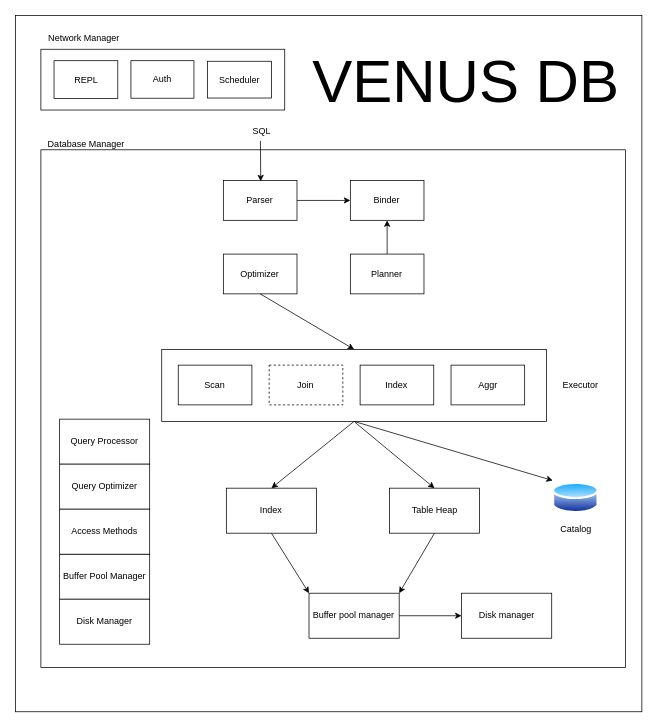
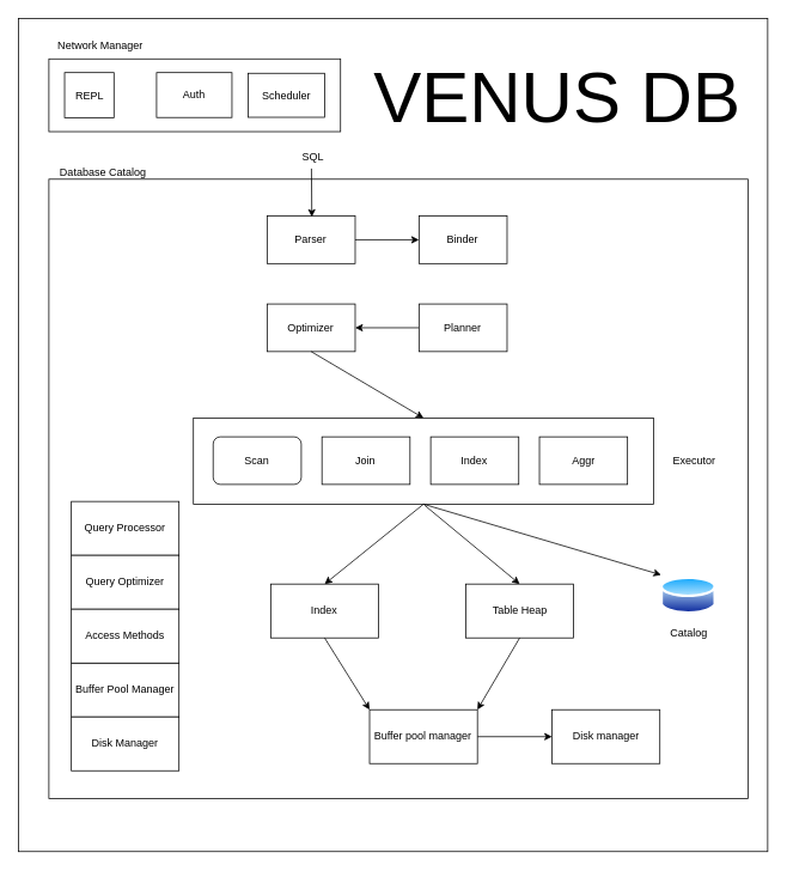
- <mxCell id="12" value="REPL" style="rounded=0;whiteSpace=wrap;html=1;labelBackgroundColor=none;" vertex="1" parent="1"><mxGeometry x="71.5" y="80.25" width="85" height="50.5" as="geometry" /></mxCell>
+ <mxCell id="12" value="REPL" style="rounded=0;whiteSpace=wrap;html=1;labelBackgroundColor=none;" vertex="1" parent="1"><mxGeometry x="71.5" y="80.25" width="55" height="50.5" as="geometry" /></mxCell>
- <mxCell id="16" value="Database Manager" style="text;html=1;align=center;verticalAlign=middle;resizable=0;points=[];autosize=1;strokeColor=none;fillColor=none;labelBackgroundColor=none;" vertex="1" parent="1"><mxGeometry x="54" y="179" width="120" height="26" as="geometry" /></mxCell>
+ <mxCell id="16" value="Database Catalog" style="text;html=1;align=center;verticalAlign=middle;resizable=0;points=[];autosize=1;strokeColor=none;fillColor=none;labelBackgroundColor=none;" vertex="1" parent="1"><mxGeometry x="54" y="179" width="120" height="26" as="geometry" /></mxCell>
- <mxCell id="32" value="" style="edgeStyle=orthogonalEdgeStyle;rounded=0;orthogonalLoop=1;jettySize=auto;html=1;labelBackgroundColor=none;fontColor=default;" edge="1" parent="29" source="33" target="34"><mxGeometry relative="1" as="geometry" /></mxCell>
+ <mxCell id="32" value="" style="edgeStyle=orthogonalEdgeStyle;rounded=0;orthogonalLoop=1;jettySize=auto;html=1;labelBackgroundColor=none;fontColor=default;" edge="1" parent="29" source="33" target="35"><mxGeometry relative="1" as="geometry" /></mxCell>
- <mxCell id="28" value="Scan" style="rounded=0;whiteSpace=wrap;html=1;labelBackgroundColor=none;" vertex="1" parent="23"><mxGeometry x="22.034" y="21" width="98.151" height="53" as="geometry" /></mxCell>
+ <mxCell id="28" value="Scan" style="whiteSpace=wrap;html=1;labelBackgroundColor=none;rounded=1;" vertex="1" parent="23"><mxGeometry x="22.034" y="21" width="98.151" height="53" as="geometry" /></mxCell>
- <mxCell id="27" value="Join" style="rounded=0;whiteSpace=wrap;html=1;labelBackgroundColor=none;dashed=1;" vertex="1" parent="23"><mxGeometry x="143.22" y="21" width="98.151" height="53" as="geometry" /></mxCell>
+ <mxCell id="27" value="Join" style="rounded=0;whiteSpace=wrap;html=1;labelBackgroundColor=none;" vertex="1" parent="23"><mxGeometry x="143.22" y="21" width="98.151" height="53" as="geometry" /></mxCell>
